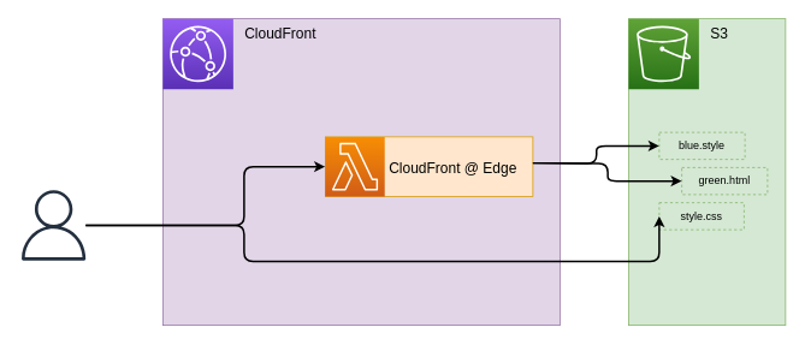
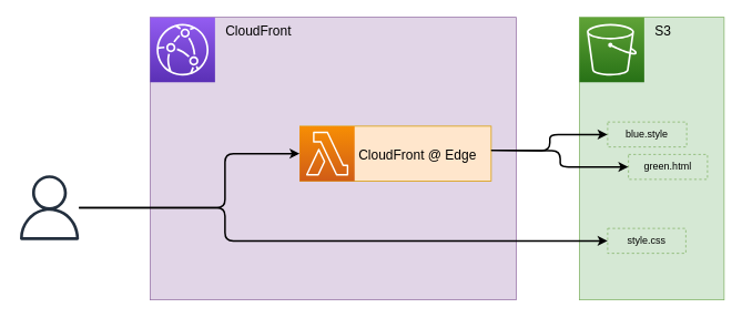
- <mxCell id="9" value="style.css" style="rounded=0;whiteSpace=wrap;html=1;fontSize=12;align=center;fillColor=#d5e8d4;strokeColor=#82b366;dashed=1;" vertex="1" parent="1"><mxGeometry x="730" y="224" width="94" height="30" as="geometry" /></mxCell>
+ <mxCell id="9" value="style.css" style="rounded=0;whiteSpace=wrap;html=1;fontSize=12;align=center;fillColor=#d5e8d4;strokeColor=#82b366;dashed=1;" vertex="1" parent="1"><mxGeometry x="730" y="274" width="94" height="30" as="geometry" /></mxCell>
